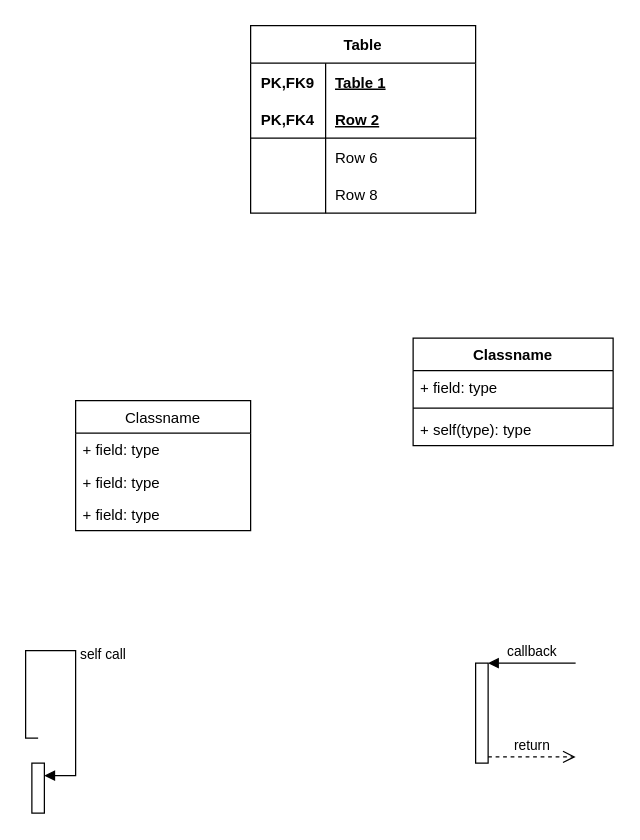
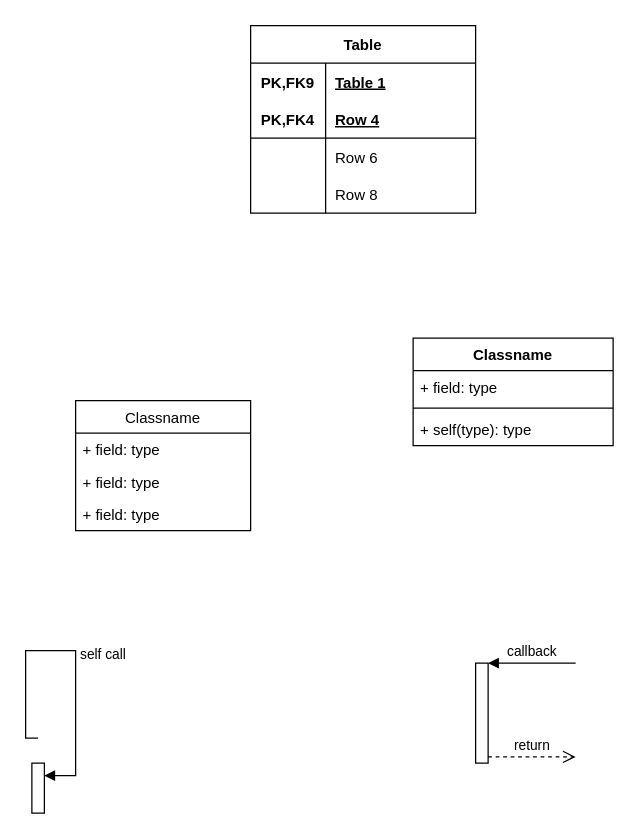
- <mxCell id="21" value="Row 2" style="shape=partialRectangle;connectable=0;fillColor=none;top=0;left=0;bottom=0;right=0;align=left;spacingLeft=6;fontStyle=5;overflow=hidden;" vertex="1" parent="19"><mxGeometry x="60" width="120" height="30" as="geometry"><mxRectangle width="120" height="30" as="alternateBounds" /></mxGeometry></mxCell>
+ <mxCell id="21" value="Row 4" style="shape=partialRectangle;connectable=0;fillColor=none;top=0;left=0;bottom=0;right=0;align=left;spacingLeft=6;fontStyle=5;overflow=hidden;" vertex="1" parent="19"><mxGeometry x="60" width="120" height="30" as="geometry"><mxRectangle width="120" height="30" as="alternateBounds" /></mxGeometry></mxCell>
